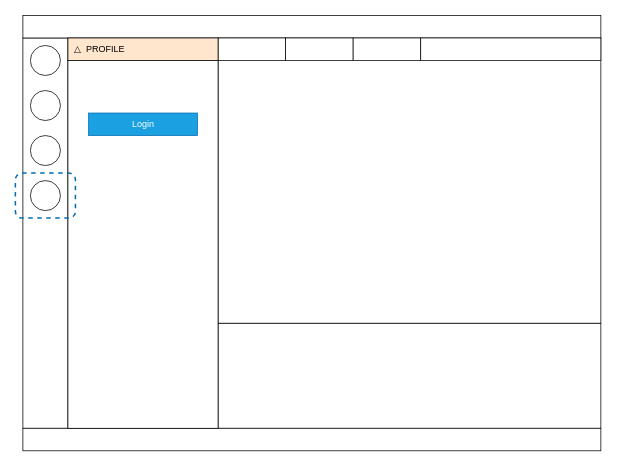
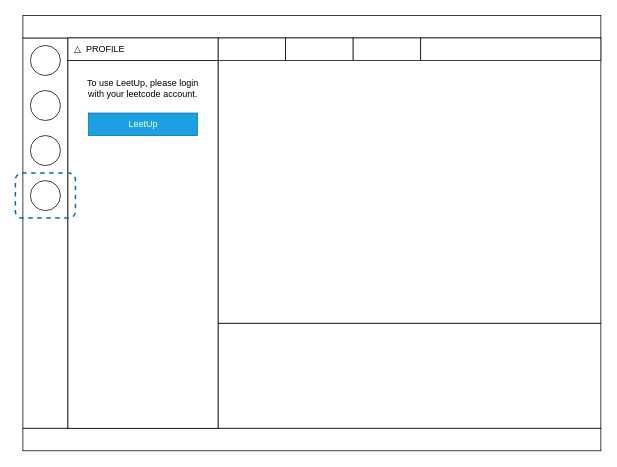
- <mxCell id="16" value="&amp;nbsp; △&amp;nbsp; PROFILE" style="rounded=0;whiteSpace=wrap;html=1;strokeColor=default;align=left;fillColor=#ffe6cc;" vertex="1" parent="1"><mxGeometry x="90" y="50" width="200" height="30" as="geometry" /></mxCell>
+ <mxCell id="16" value="&amp;nbsp; △&amp;nbsp; PROFILE" style="rounded=0;whiteSpace=wrap;html=1;strokeColor=default;align=left;" vertex="1" parent="1"><mxGeometry x="90" y="50" width="200" height="30" as="geometry" /></mxCell>
+ <mxCell id="19" value="To use LeetUp, please login with your leetcode account." style="text;html=1;strokeColor=none;fillColor=none;align=center;verticalAlign=middle;whiteSpace=wrap;rounded=0;" vertex="1" parent="1"><mxGeometry x="110" y="97" width="160" height="40" as="geometry" /></mxCell>
- <mxCell id="18" value="Login" style="rounded=0;whiteSpace=wrap;html=1;strokeColor=#006EAF;fillColor=#1ba1e2;fontColor=#ffffff;" vertex="1" parent="1"><mxGeometry x="117.5" y="150" width="145" height="30" as="geometry" /></mxCell>
+ <mxCell id="18" value="LeetUp" style="rounded=0;whiteSpace=wrap;html=1;strokeColor=#006EAF;fillColor=#1ba1e2;fontColor=#ffffff;" vertex="1" parent="1"><mxGeometry x="117.5" y="150" width="145" height="30" as="geometry" /></mxCell>
